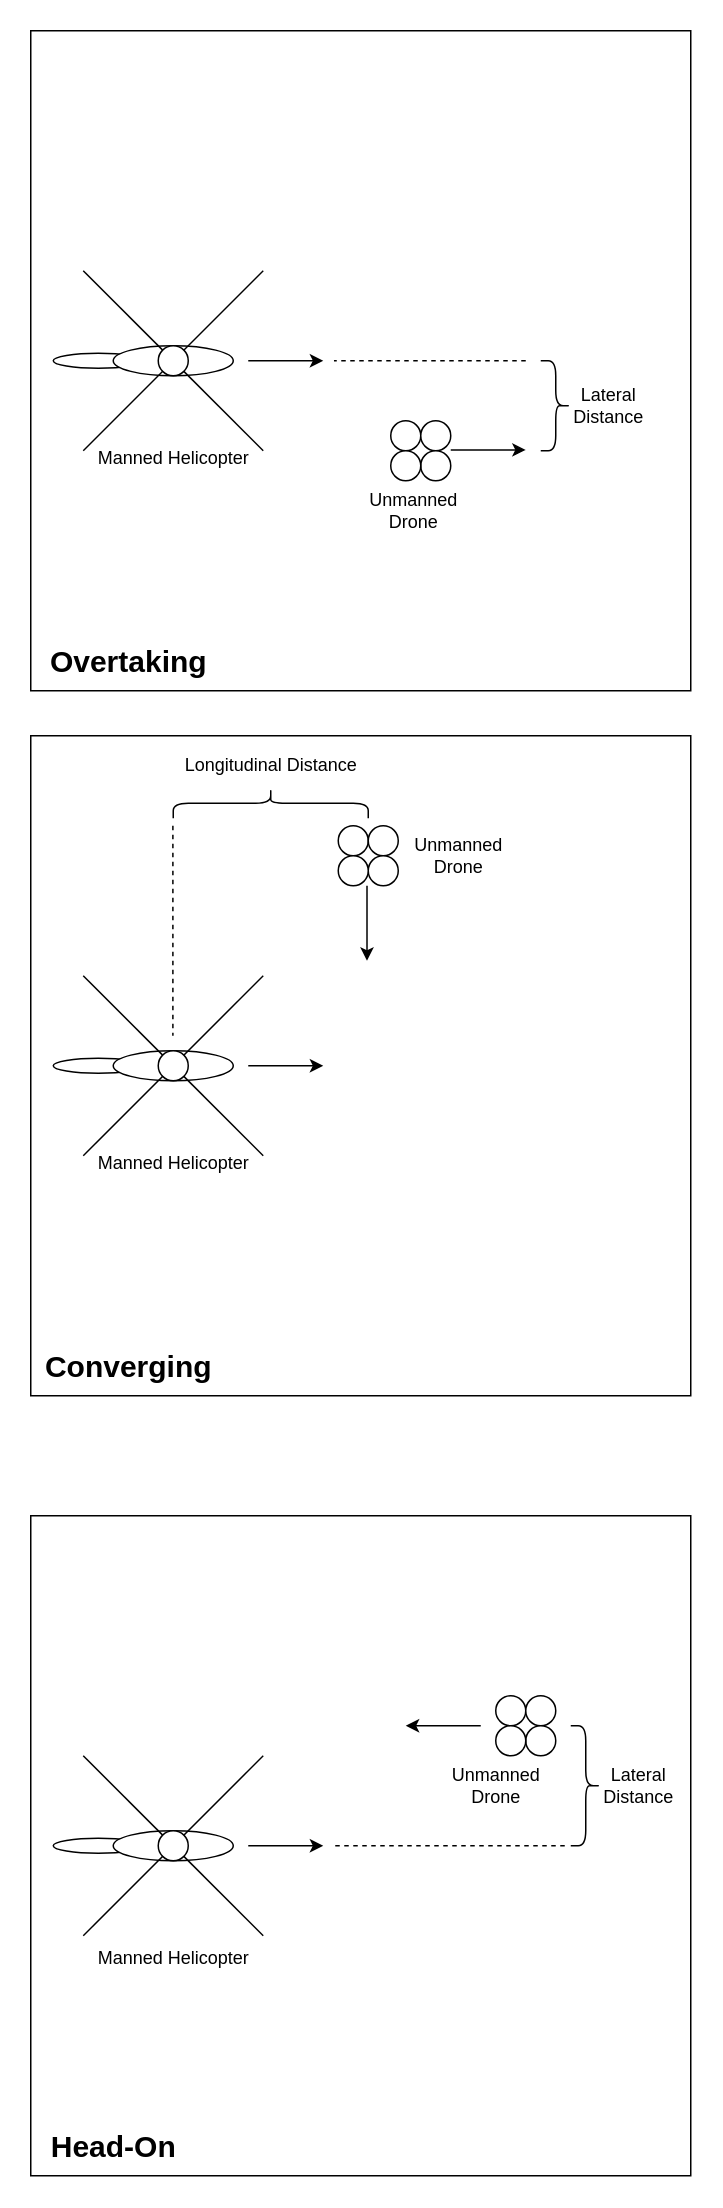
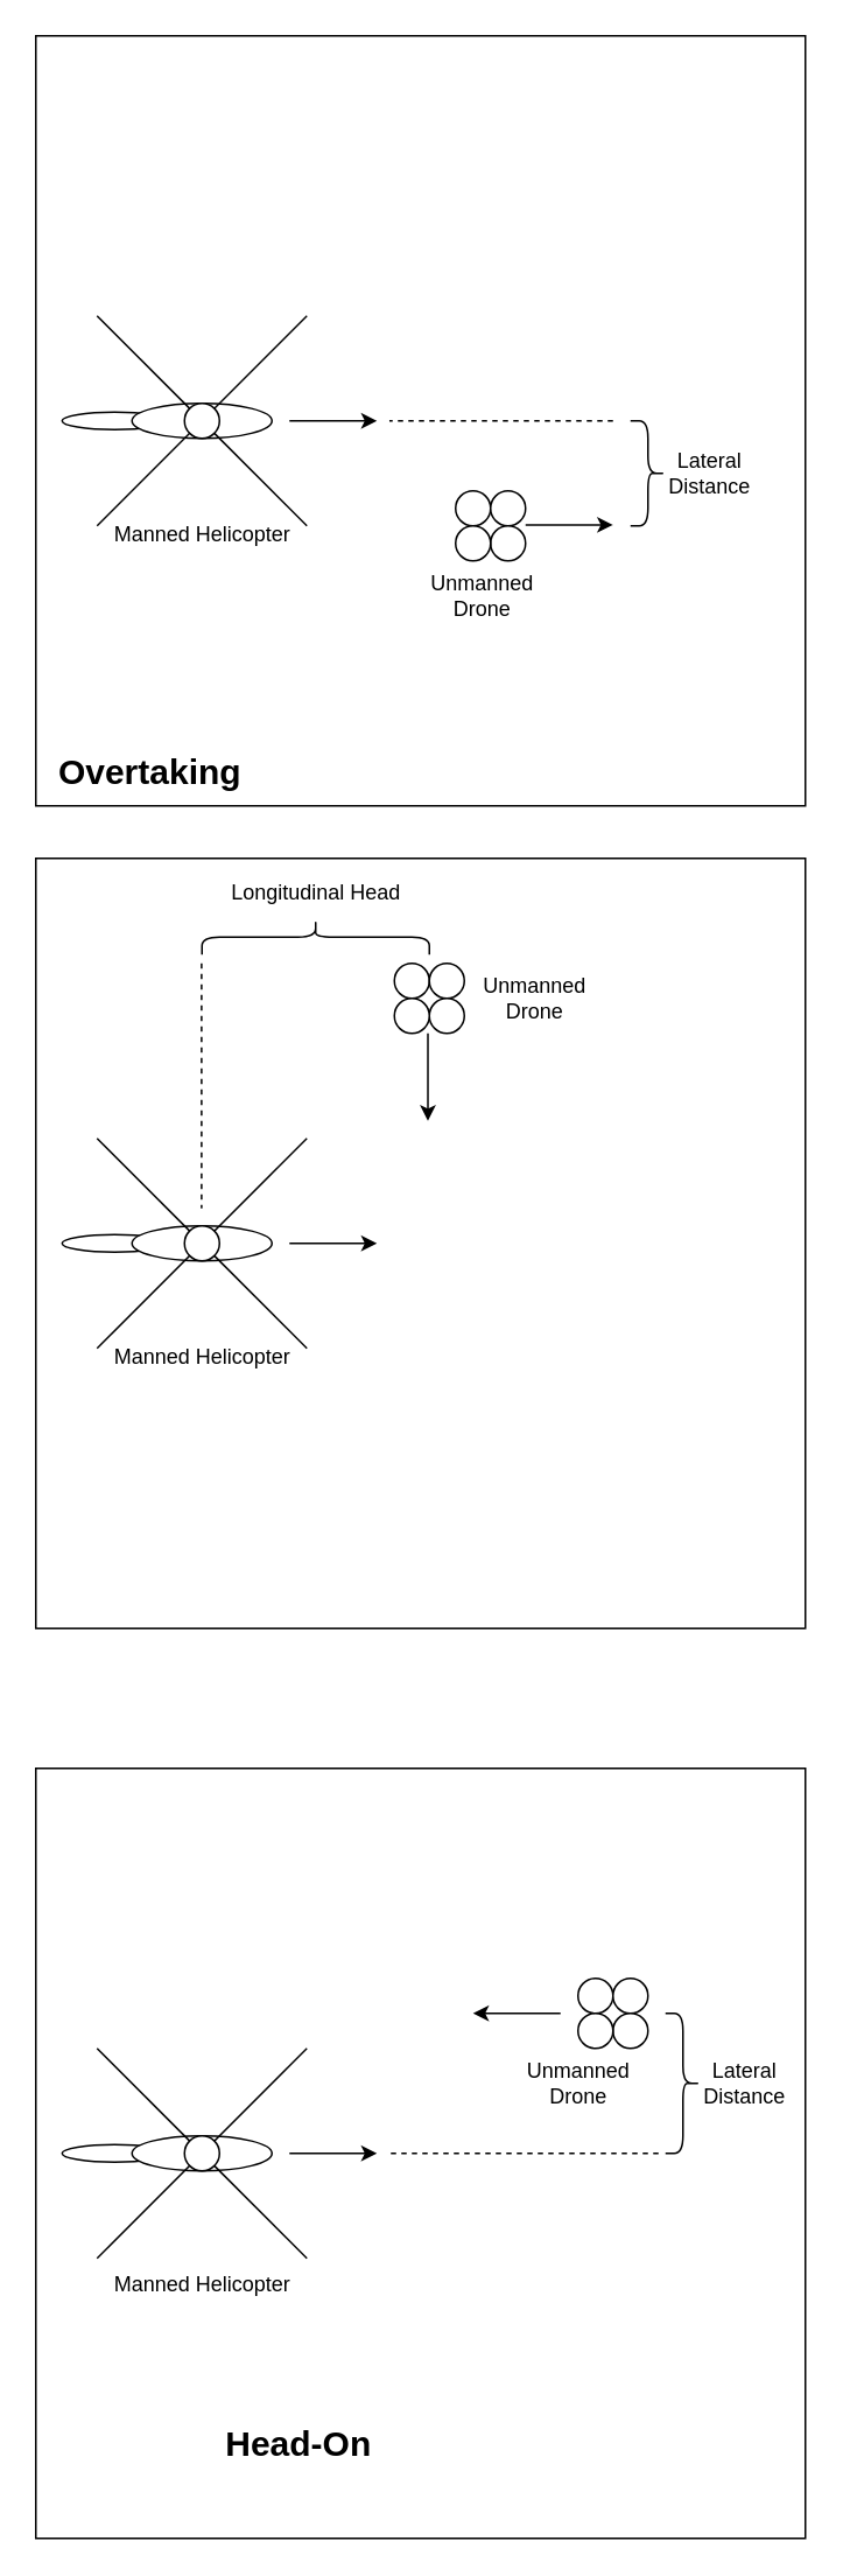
- <mxCell id="41" value="Longitudinal Distance" style="text;html=1;align=center;verticalAlign=middle;resizable=0;points=[];autosize=1;strokeColor=none;fillColor=none;" vertex="1" parent="1"><mxGeometry x="110" y="495" width="140" height="30" as="geometry" /></mxCell>
+ <mxCell id="41" value="Longitudinal Head" style="text;html=1;align=center;verticalAlign=middle;resizable=0;points=[];autosize=1;strokeColor=none;fillColor=none;" vertex="1" parent="1"><mxGeometry x="110" y="495" width="140" height="30" as="geometry" /></mxCell>
- <mxCell id="72" value="Converging" style="text;html=1;align=center;verticalAlign=middle;resizable=0;points=[];autosize=1;strokeColor=none;fillColor=none;fontSize=20;fontStyle=1" vertex="1" parent="1"><mxGeometry x="20" y="890" width="130" height="40" as="geometry" /></mxCell>
- <mxCell id="46" value="Head-On" style="text;html=1;align=center;verticalAlign=middle;resizable=0;points=[];autosize=1;strokeColor=none;fillColor=none;fontSize=20;fontStyle=1" vertex="1" parent="1"><mxGeometry x="20" y="1410" width="110" height="40" as="geometry" /></mxCell>
+ <mxCell id="46" value="Head-On" style="text;html=1;align=center;verticalAlign=middle;resizable=0;points=[];autosize=1;strokeColor=none;fillColor=none;fontSize=20;fontStyle=1" vertex="1" parent="1"><mxGeometry x="115" y="1375" width="110" height="40" as="geometry" /></mxCell>
